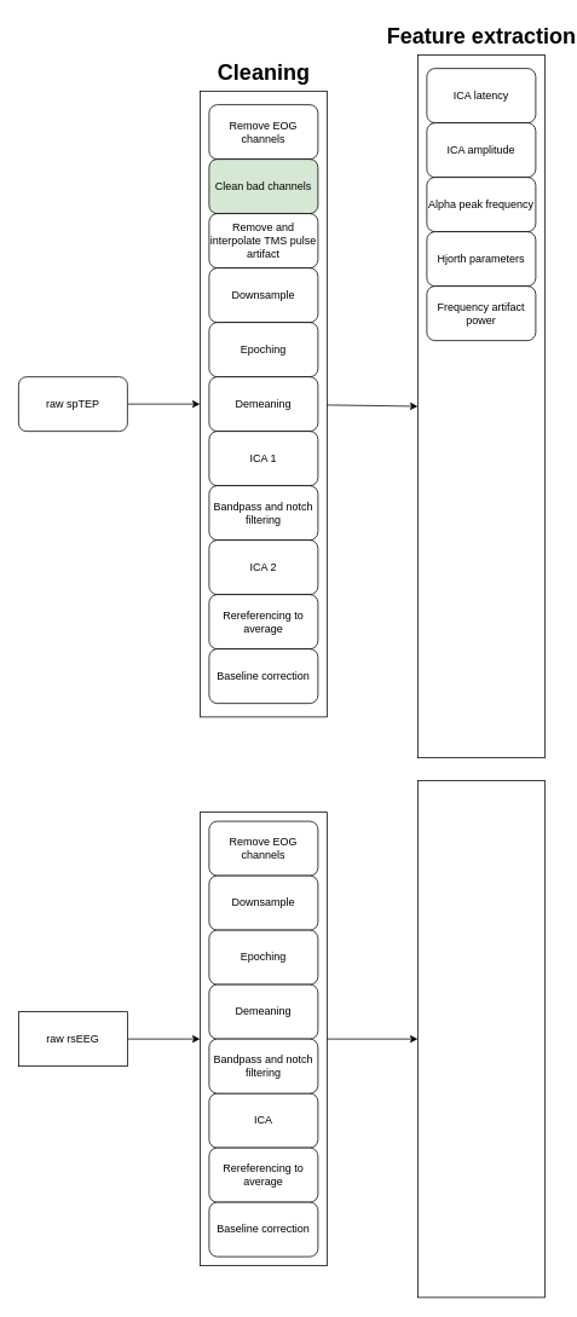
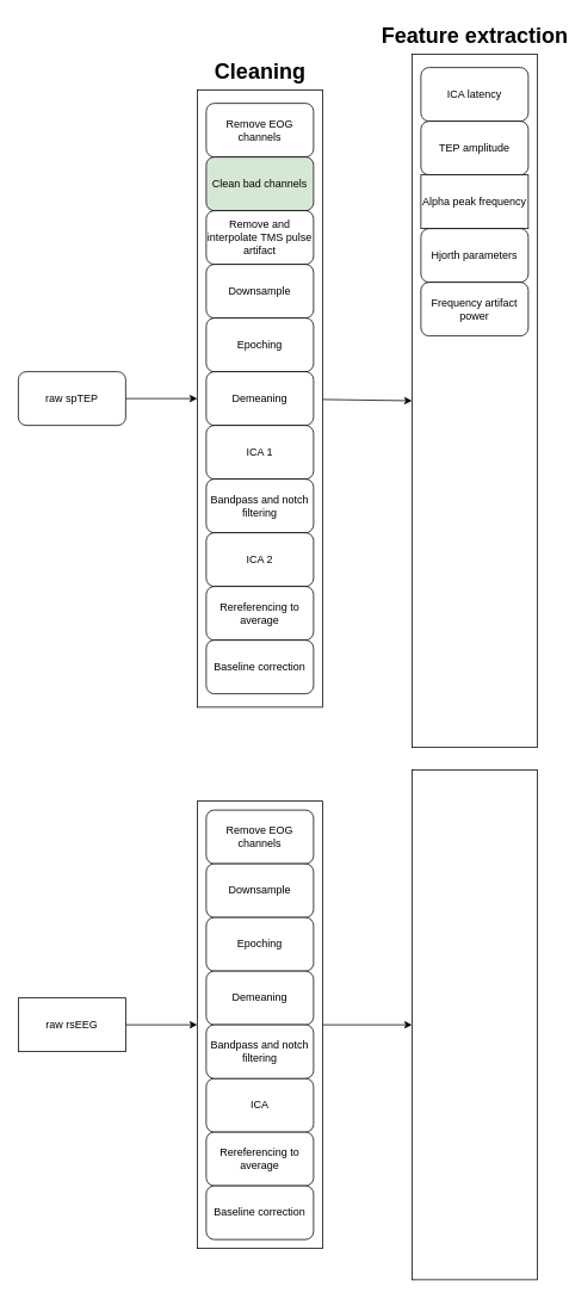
- <mxCell id="32" value="ICA amplitude" style="rounded=1;whiteSpace=wrap;html=1;" parent="1" vertex="1"><mxGeometry x="470" y="135" width="120" height="60" as="geometry" /></mxCell>
+ <mxCell id="32" value="TEP amplitude" style="rounded=1;whiteSpace=wrap;html=1;" parent="1" vertex="1"><mxGeometry x="470" y="135" width="120" height="60" as="geometry" /></mxCell>
- <mxCell id="33" value="Alpha peak frequency" style="rounded=1;whiteSpace=wrap;html=1;" parent="1" vertex="1"><mxGeometry x="470" y="195" width="120" height="60" as="geometry" /></mxCell>
+ <mxCell id="33" value="Alpha peak frequency" style="whiteSpace=wrap;html=1;rounded=0;" parent="1" vertex="1"><mxGeometry x="470" y="195" width="120" height="60" as="geometry" /></mxCell>
